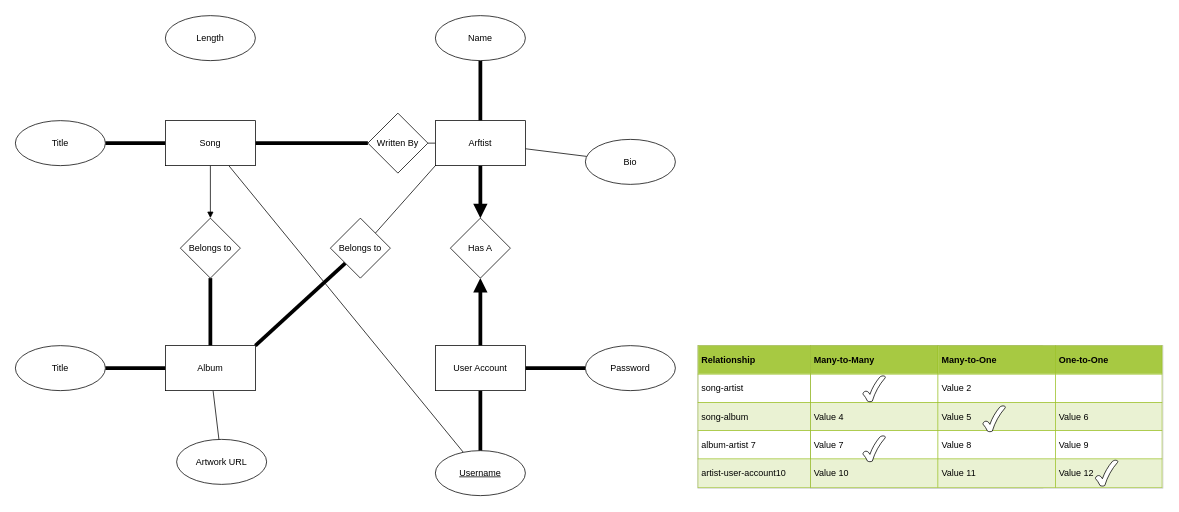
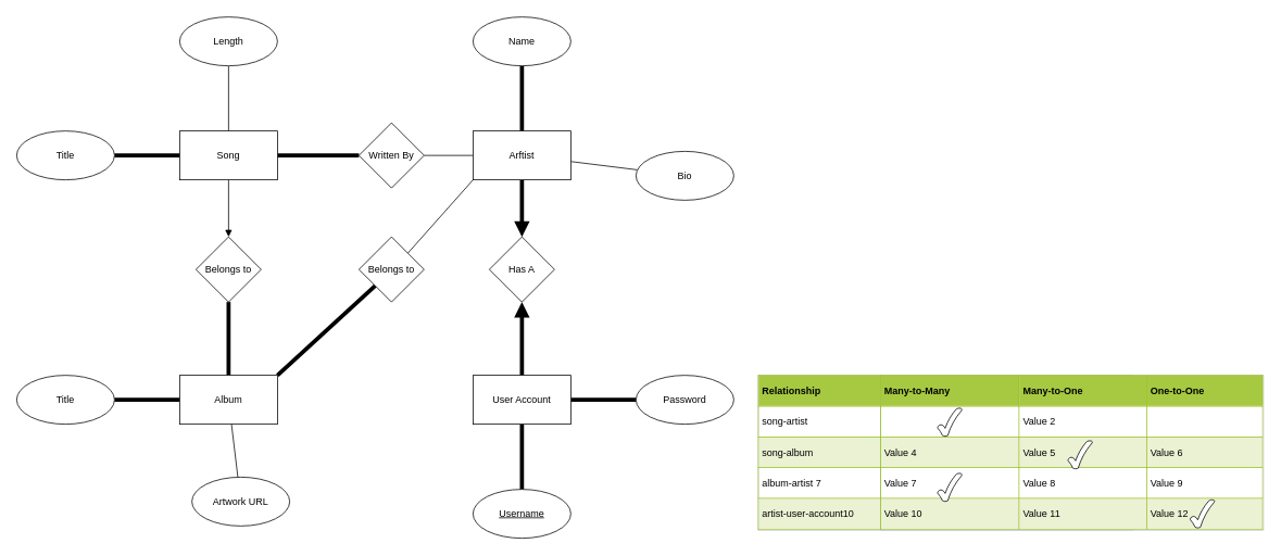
- <mxCell id="10" value="Written By" style="rhombus;whiteSpace=wrap;html=1;rounded=0;" vertex="1" parent="1"><mxGeometry x="490" y="150" width="80" height="80" as="geometry" /></mxCell>
+ <mxCell id="10" value="Written By" style="rhombus;whiteSpace=wrap;html=1;rounded=0;" vertex="1" parent="1"><mxGeometry x="440" y="150" width="80" height="80" as="geometry" /></mxCell>
- <mxCell id="2" value="" style="edgeStyle=none;html=1;endArrow=none;endFill=0;" edge="1" parent="1" source="6" target="30"><mxGeometry relative="1" as="geometry" /></mxCell>
+ <mxCell id="2" value="" style="edgeStyle=none;html=1;endArrow=none;endFill=0;" edge="1" parent="1" source="6" target="7"><mxGeometry relative="1" as="geometry" /></mxCell>
